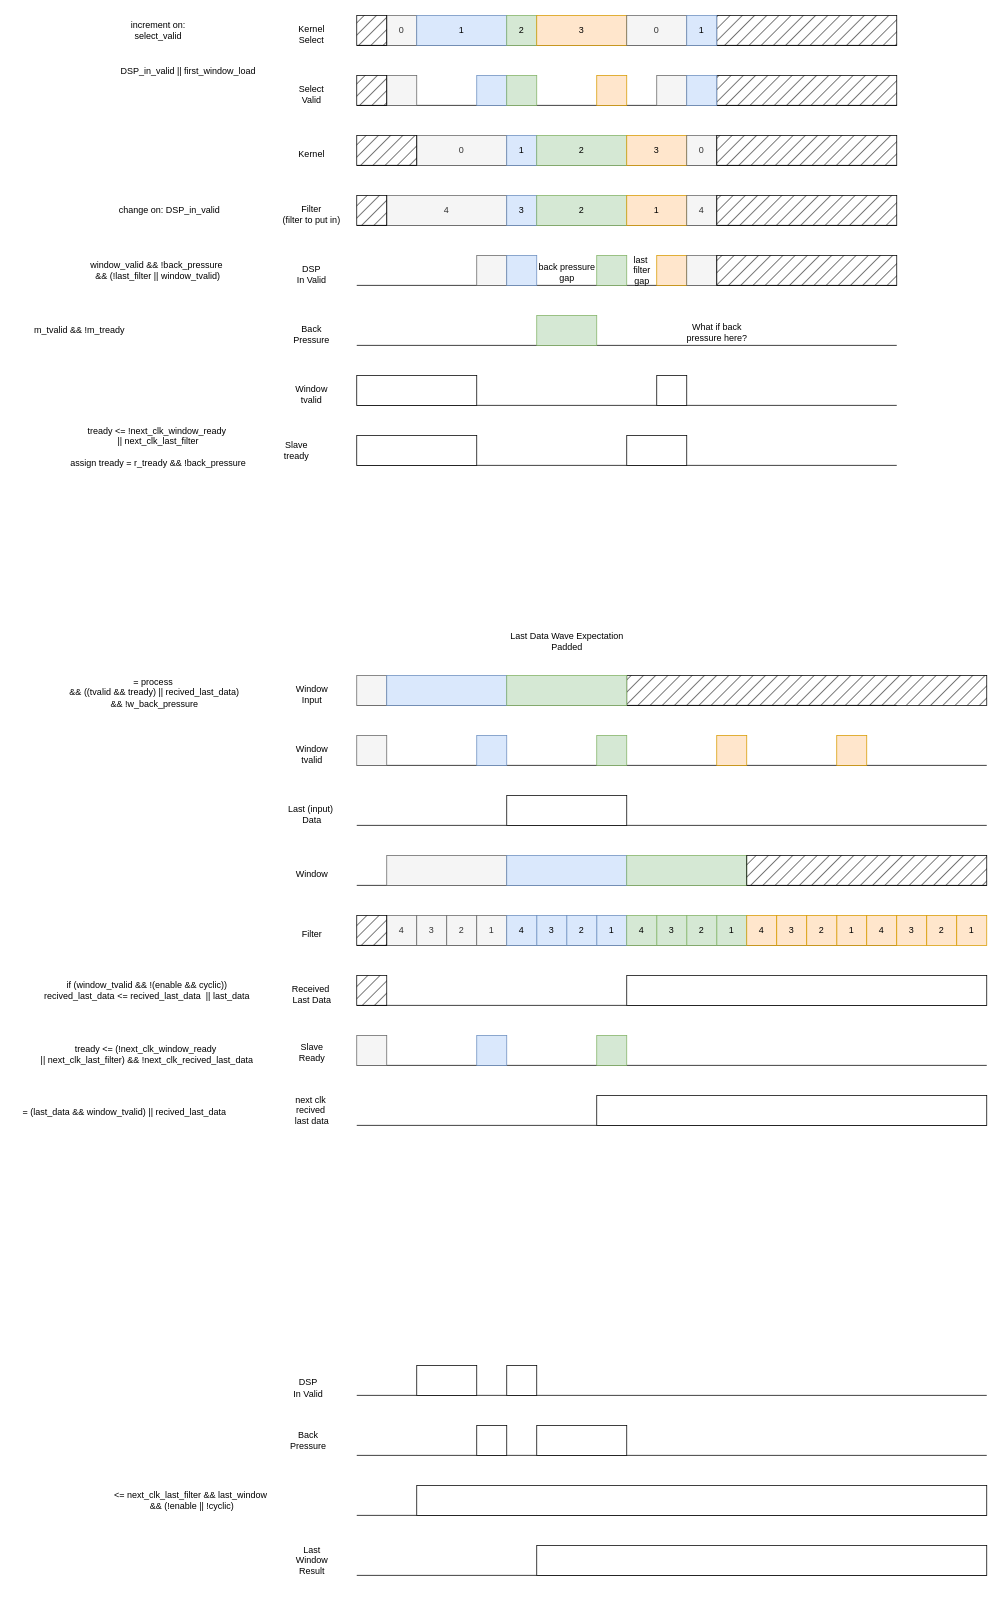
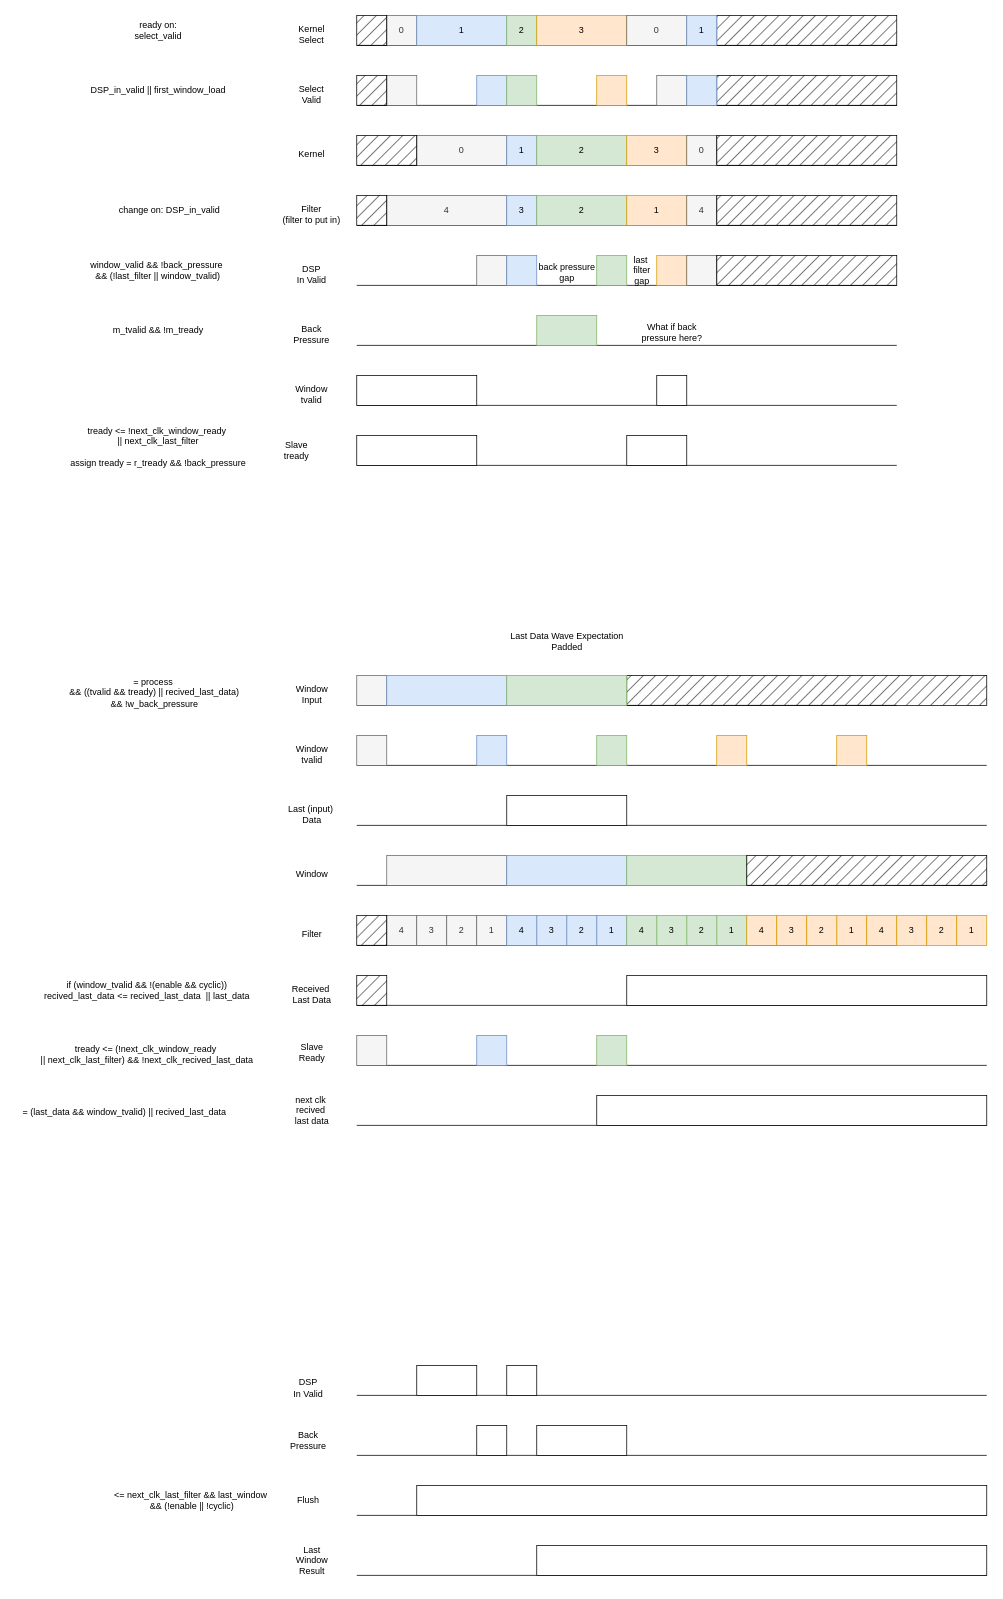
- <mxCell id="60" value="increment on:&lt;div&gt;select_valid&lt;/div&gt;" style="text;html=1;align=center;verticalAlign=middle;resizable=0;points=[];autosize=1;strokeColor=none;fillColor=none;" parent="1" vertex="1"><mxGeometry x="160" y="20" width="100" height="40" as="geometry" /></mxCell>
+ <mxCell id="60" value="ready on:&lt;div&gt;select_valid&lt;/div&gt;" style="text;html=1;align=center;verticalAlign=middle;resizable=0;points=[];autosize=1;strokeColor=none;fillColor=none;" parent="1" vertex="1"><mxGeometry x="160" y="20" width="100" height="40" as="geometry" /></mxCell>
- <mxCell id="59" value="DSP_in_valid || first_window_load" style="text;html=1;align=center;verticalAlign=middle;resizable=0;points=[];autosize=1;strokeColor=none;fillColor=none;" parent="1" vertex="1"><mxGeometry x="150" y="80" width="200" height="30" as="geometry" /></mxCell>
+ <mxCell id="59" value="DSP_in_valid || first_window_load" style="text;html=1;align=center;verticalAlign=middle;resizable=0;points=[];autosize=1;strokeColor=none;fillColor=none;" parent="1" vertex="1"><mxGeometry x="110" y="105" width="200" height="30" as="geometry" /></mxCell>
- <mxCell id="66" value="m_tvalid &amp;amp;&amp;amp; !m_tready" style="text;html=1;align=center;verticalAlign=middle;resizable=0;points=[];autosize=1;strokeColor=none;fillColor=none;" parent="1" vertex="1"><mxGeometry x="35" y="425" width="140" height="30" as="geometry" /></mxCell>
+ <mxCell id="66" value="m_tvalid &amp;amp;&amp;amp; !m_tready" style="text;html=1;align=center;verticalAlign=middle;resizable=0;points=[];autosize=1;strokeColor=none;fillColor=none;" parent="1" vertex="1"><mxGeometry x="140" y="425" width="140" height="30" as="geometry" /></mxCell>
- <mxCell id="35" value="What if back&lt;div&gt;pressure here?&lt;/div&gt;" style="text;html=1;align=center;verticalAlign=middle;resizable=0;points=[];autosize=1;strokeColor=none;fillColor=none;" parent="1" vertex="1"><mxGeometry x="905" y="423" width="100" height="40" as="geometry" /></mxCell>
+ <mxCell id="35" value="What if back&lt;div&gt;pressure here?&lt;/div&gt;" style="text;html=1;align=center;verticalAlign=middle;resizable=0;points=[];autosize=1;strokeColor=none;fillColor=none;" parent="1" vertex="1"><mxGeometry x="845" y="423" width="100" height="40" as="geometry" /></mxCell>
+ <mxCell id="133" value="&lt;div&gt;Flush&lt;/div&gt;" style="text;html=1;align=center;verticalAlign=middle;resizable=0;points=[];autosize=1;strokeColor=none;fillColor=none;" parent="1" vertex="1"><mxGeometry x="385" y="1985" width="50" height="30" as="geometry" /></mxCell>
